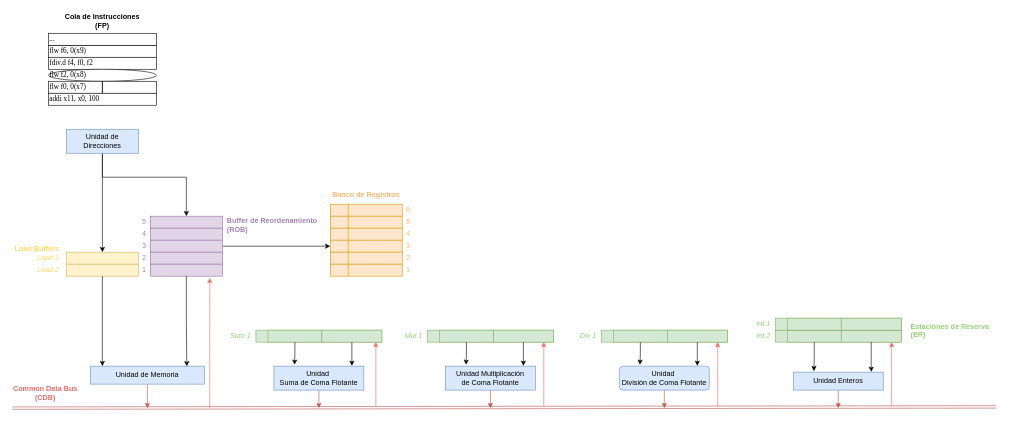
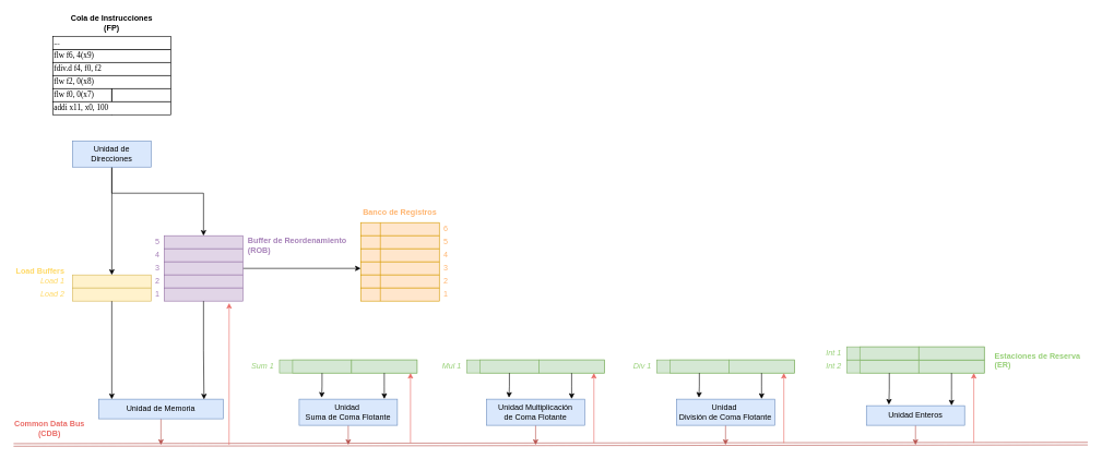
- <mxCell id="2" value="flw f6, 0(x9)" style="rounded=0;whiteSpace=wrap;html=1;fontFamily=Lucida Console;align=left;" vertex="1" parent="1"><mxGeometry x="80" y="75" width="180" height="20" as="geometry" /></mxCell>
+ <mxCell id="2" value="flw f6, 4(x9)" style="rounded=0;whiteSpace=wrap;html=1;fontFamily=Lucida Console;align=left;" vertex="1" parent="1"><mxGeometry x="80" y="75" width="180" height="20" as="geometry" /></mxCell>
- <mxCell id="5" value="flw f2, 0(x8)" style="ellipse;whiteSpace=wrap;html=1;fontFamily=Lucida Console;align=left;" vertex="1" parent="1"><mxGeometry x="80" y="115" width="180" height="20" as="geometry" /></mxCell>
+ <mxCell id="5" value="flw f2, 0(x8)" style="rounded=0;whiteSpace=wrap;html=1;fontFamily=Lucida Console;align=left;" vertex="1" parent="1"><mxGeometry x="80" y="115" width="180" height="20" as="geometry" /></mxCell>
- <mxCell id="49" value="Unidad&amp;nbsp;&lt;div&gt;División de Coma Flotante&lt;/div&gt;" style="whiteSpace=wrap;html=1;fillColor=#dae8fc;strokeColor=#6c8ebf;rounded=1;" vertex="1" parent="1"><mxGeometry x="1032" y="610" width="150" height="40" as="geometry" /></mxCell>
+ <mxCell id="49" value="Unidad&amp;nbsp;&lt;div&gt;División de Coma Flotante&lt;/div&gt;" style="rounded=0;whiteSpace=wrap;html=1;fillColor=#dae8fc;strokeColor=#6c8ebf;" vertex="1" parent="1"><mxGeometry x="1032" y="610" width="150" height="40" as="geometry" /></mxCell>
